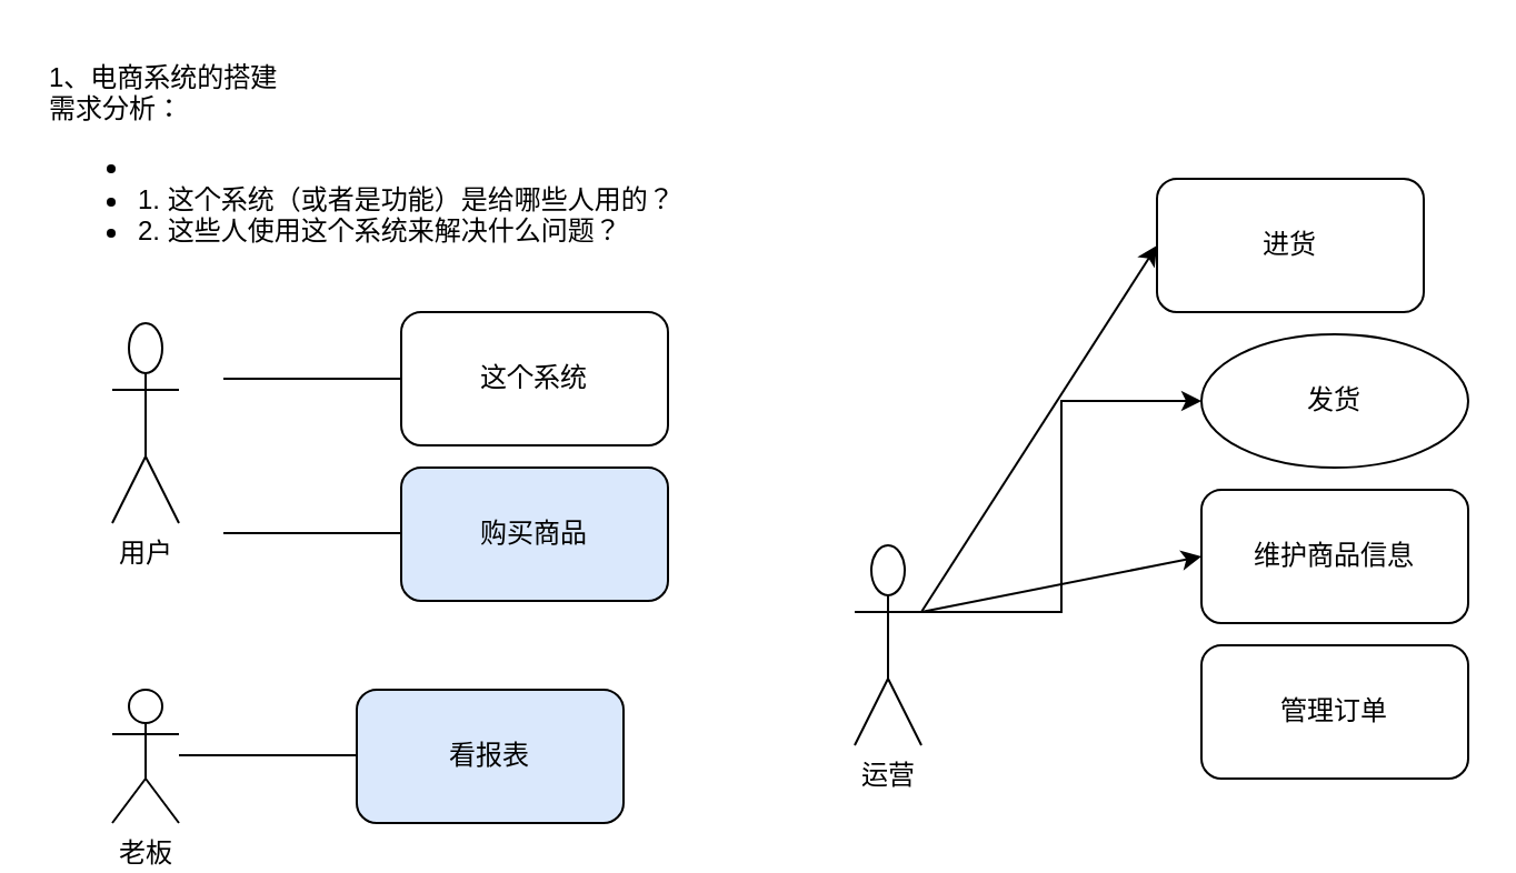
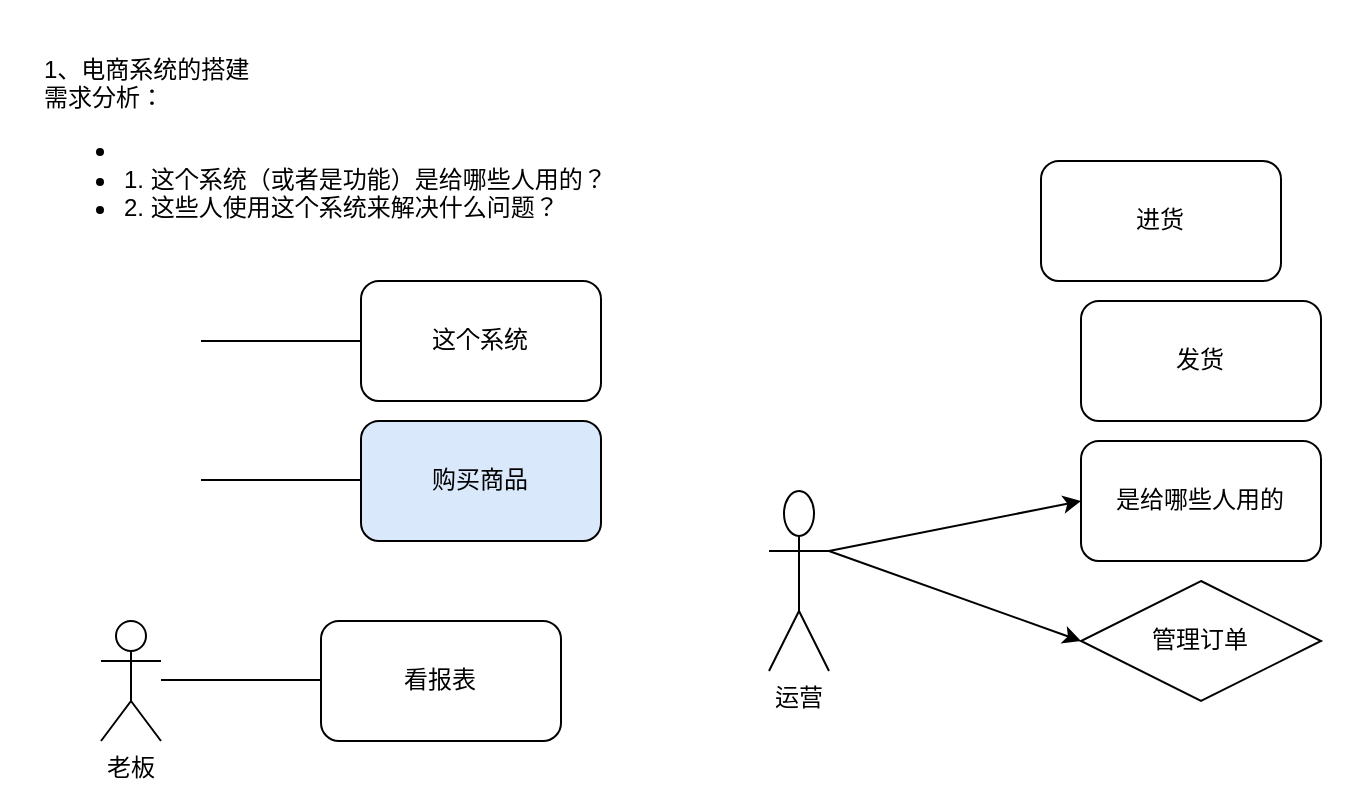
- <mxCell id="17" value="发货" style="ellipse;whiteSpace=wrap;html=1;" vertex="1" parent="1"><mxGeometry x="540" y="150" width="120" height="60" as="geometry" /></mxCell>
+ <mxCell id="17" value="发货" style="rounded=1;whiteSpace=wrap;html=1;" vertex="1" parent="1"><mxGeometry x="540" y="150" width="120" height="60" as="geometry" /></mxCell>
- <mxCell id="3" value="用户" style="shape=umlActor;verticalLabelPosition=bottom;verticalAlign=top;html=1;outlineConnect=0;" vertex="1" parent="1"><mxGeometry x="50" y="145" width="30" height="90" as="geometry" /></mxCell>
- <mxCell id="4" style="rounded=0;orthogonalLoop=1;jettySize=auto;html=1;exitX=1;exitY=0.333;exitDx=0;exitDy=0;exitPerimeter=0;entryX=0;entryY=0.5;entryDx=0;entryDy=0;" edge="1" parent="1" source="8" target="16"><mxGeometry relative="1" as="geometry"><mxPoint x="460" y="160" as="targetPoint" /></mxGeometry></mxCell>
- <mxCell id="5" style="edgeStyle=orthogonalEdgeStyle;rounded=0;orthogonalLoop=1;jettySize=auto;html=1;exitX=1;exitY=0.333;exitDx=0;exitDy=0;exitPerimeter=0;entryX=0;entryY=0.5;entryDx=0;entryDy=0;" edge="1" parent="1" source="8" target="17"><mxGeometry relative="1" as="geometry" /></mxCell>
- <mxCell id="18" value="维护商品信息" style="rounded=1;whiteSpace=wrap;html=1;" vertex="1" parent="1"><mxGeometry x="540" y="220" width="120" height="60" as="geometry" /></mxCell>
+ <mxCell id="18" value="是给哪些人用的" style="rounded=1;whiteSpace=wrap;html=1;" vertex="1" parent="1"><mxGeometry x="540" y="220" width="120" height="60" as="geometry" /></mxCell>
+ <mxCell id="7" style="rounded=0;orthogonalLoop=1;jettySize=auto;html=1;exitX=1;exitY=0.333;exitDx=0;exitDy=0;exitPerimeter=0;entryX=0;entryY=0.5;entryDx=0;entryDy=0;" edge="1" parent="1" source="8" target="19"><mxGeometry relative="1" as="geometry" /></mxCell>
- <mxCell id="19" value="管理订单" style="rounded=1;whiteSpace=wrap;html=1;" vertex="1" parent="1"><mxGeometry x="540" y="290" width="120" height="60" as="geometry" /></mxCell>
+ <mxCell id="19" value="管理订单" style="rhombus;whiteSpace=wrap;html=1;" vertex="1" parent="1"><mxGeometry x="540" y="290" width="120" height="60" as="geometry" /></mxCell>
- <mxCell id="13" value="看报表" style="rounded=1;whiteSpace=wrap;html=1;fillColor=#dae8fc;" vertex="1" parent="1"><mxGeometry x="160" y="310" width="120" height="60" as="geometry" /></mxCell>
+ <mxCell id="13" value="看报表" style="rounded=1;whiteSpace=wrap;html=1;" vertex="1" parent="1"><mxGeometry x="160" y="310" width="120" height="60" as="geometry" /></mxCell>
